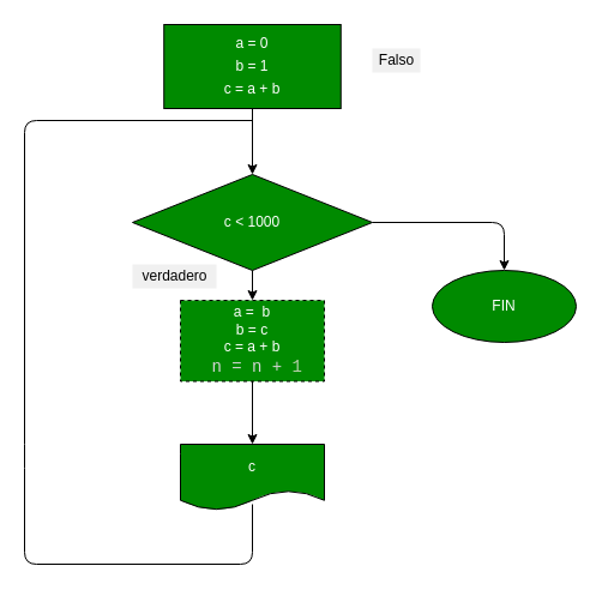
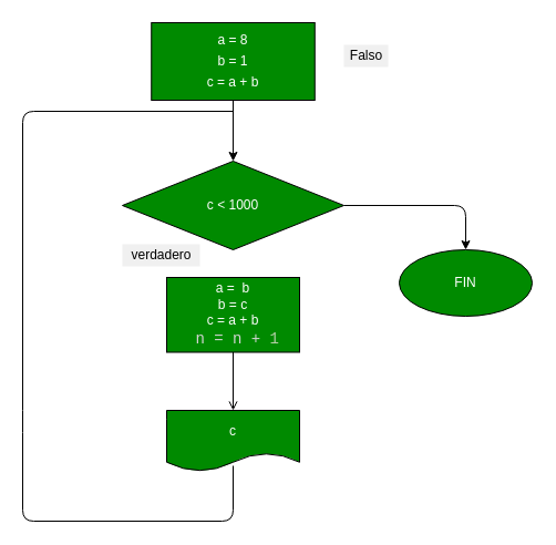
- <mxCell id="3" value="&lt;div style=&quot;color: rgb(212 , 212 , 212) ; font-family: &amp;#34;consolas&amp;#34; , &amp;#34;courier new&amp;#34; , monospace ; font-size: 14px ; line-height: 19px&quot;&gt;&lt;div style=&quot;line-height: 19px&quot;&gt;&lt;span style=&quot;color: rgb(255 , 255 , 255) ; font-family: &amp;#34;helvetica&amp;#34; ; font-size: 12px&quot;&gt;a = 0&lt;/span&gt;&lt;br style=&quot;color: rgb(255 , 255 , 255) ; font-family: &amp;#34;helvetica&amp;#34; ; font-size: 12px&quot;&gt;&lt;span style=&quot;color: rgb(255 , 255 , 255) ; font-family: &amp;#34;helvetica&amp;#34; ; font-size: 12px&quot;&gt;b = 1&lt;/span&gt;&lt;br style=&quot;color: rgb(255 , 255 , 255) ; font-family: &amp;#34;helvetica&amp;#34; ; font-size: 12px&quot;&gt;&lt;span style=&quot;color: rgb(255 , 255 , 255) ; font-family: &amp;#34;helvetica&amp;#34; ; font-size: 12px&quot;&gt;c = a + b&lt;/span&gt;&lt;br&gt;&lt;/div&gt;&lt;/div&gt;" style="whiteSpace=wrap;html=1;fillColor=#008a00;strokeColor=#000000;fontColor=#ffffff;" vertex="1" parent="1"><mxGeometry x="136.25" y="20" width="147.5" height="70" as="geometry" /></mxCell>
+ <mxCell id="3" value="&lt;div style=&quot;color: rgb(212 , 212 , 212) ; font-family: &amp;#34;consolas&amp;#34; , &amp;#34;courier new&amp;#34; , monospace ; font-size: 14px ; line-height: 19px&quot;&gt;&lt;div style=&quot;line-height: 19px&quot;&gt;&lt;span style=&quot;color: rgb(255 , 255 , 255) ; font-family: &amp;#34;helvetica&amp;#34; ; font-size: 12px&quot;&gt;a = 8&lt;/span&gt;&lt;br style=&quot;color: rgb(255 , 255 , 255) ; font-family: &amp;#34;helvetica&amp;#34; ; font-size: 12px&quot;&gt;&lt;span style=&quot;color: rgb(255 , 255 , 255) ; font-family: &amp;#34;helvetica&amp;#34; ; font-size: 12px&quot;&gt;b = 1&lt;/span&gt;&lt;br style=&quot;color: rgb(255 , 255 , 255) ; font-family: &amp;#34;helvetica&amp;#34; ; font-size: 12px&quot;&gt;&lt;span style=&quot;color: rgb(255 , 255 , 255) ; font-family: &amp;#34;helvetica&amp;#34; ; font-size: 12px&quot;&gt;c = a + b&lt;/span&gt;&lt;br&gt;&lt;/div&gt;&lt;/div&gt;" style="whiteSpace=wrap;html=1;fillColor=#008a00;strokeColor=#000000;fontColor=#ffffff;" vertex="1" parent="1"><mxGeometry x="136.25" y="20" width="147.5" height="70" as="geometry" /></mxCell>
- <mxCell id="5" value="" style="edgeStyle=none;html=1;fontColor=none;" edge="1" parent="1" source="6" target="12"><mxGeometry relative="1" as="geometry" /></mxCell>
- <mxCell id="12" value="a =&amp;nbsp; b&lt;br&gt;b = c&lt;br&gt;c = a + b&lt;br&gt;&lt;div style=&quot;color: rgb(212 , 212 , 212) ; font-family: &amp;#34;consolas&amp;#34; , &amp;#34;courier new&amp;#34; , monospace ; font-size: 14px ; line-height: 19px&quot;&gt;&amp;nbsp;n = n + &lt;span style=&quot;color: rgb(181 , 206 , 168)&quot;&gt;1&lt;/span&gt;&lt;/div&gt;" style="whiteSpace=wrap;html=1;fillColor=#008a00;strokeColor=#000000;fontColor=#ffffff;dashed=1;" vertex="1" parent="1"><mxGeometry x="150" y="250" width="120" height="67.5" as="geometry" /></mxCell>
+ <mxCell id="12" value="a =&amp;nbsp; b&lt;br&gt;b = c&lt;br&gt;c = a + b&lt;br&gt;&lt;div style=&quot;color: rgb(212 , 212 , 212) ; font-family: &amp;#34;consolas&amp;#34; , &amp;#34;courier new&amp;#34; , monospace ; font-size: 14px ; line-height: 19px&quot;&gt;&amp;nbsp;n = n + &lt;span style=&quot;color: rgb(181 , 206 , 168)&quot;&gt;1&lt;/span&gt;&lt;/div&gt;" style="whiteSpace=wrap;html=1;fillColor=#008a00;strokeColor=#000000;fontColor=#ffffff;" vertex="1" parent="1"><mxGeometry x="150" y="250" width="120" height="67.5" as="geometry" /></mxCell>
- <mxCell id="11" value="" style="edgeStyle=none;html=1;fontColor=none;" edge="1" parent="1" source="12" target="13"><mxGeometry relative="1" as="geometry" /></mxCell>
+ <mxCell id="11" value="" style="edgeStyle=none;html=1;fontColor=none;endArrow=open;" edge="1" parent="1" source="12" target="13"><mxGeometry relative="1" as="geometry" /></mxCell>
